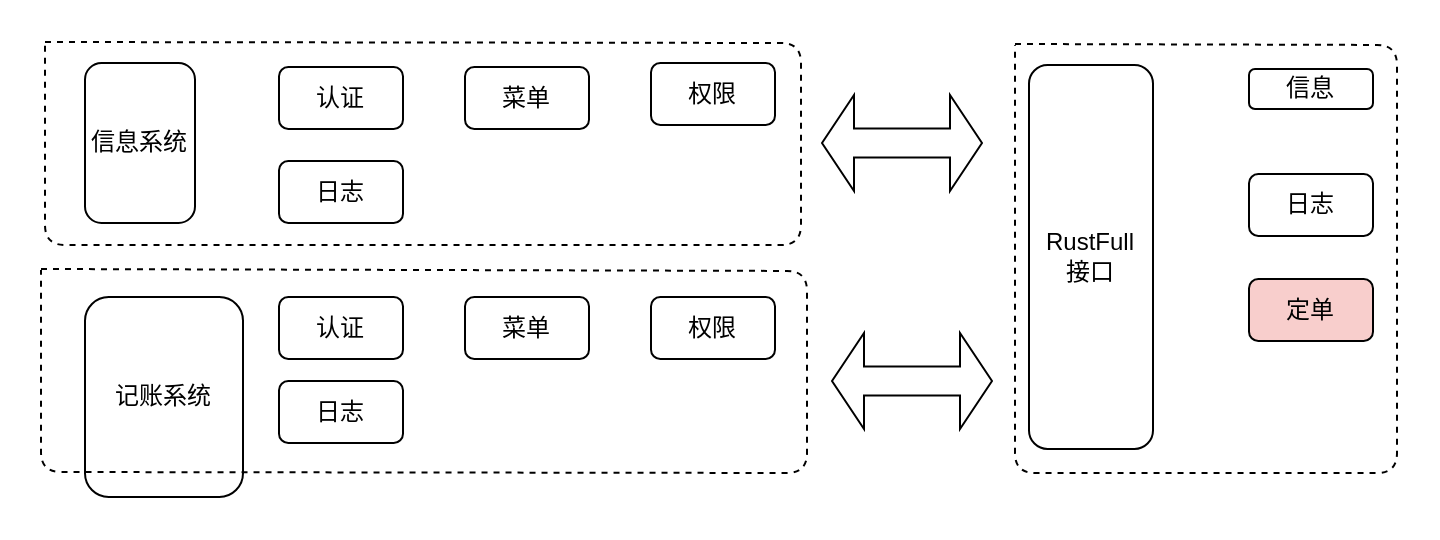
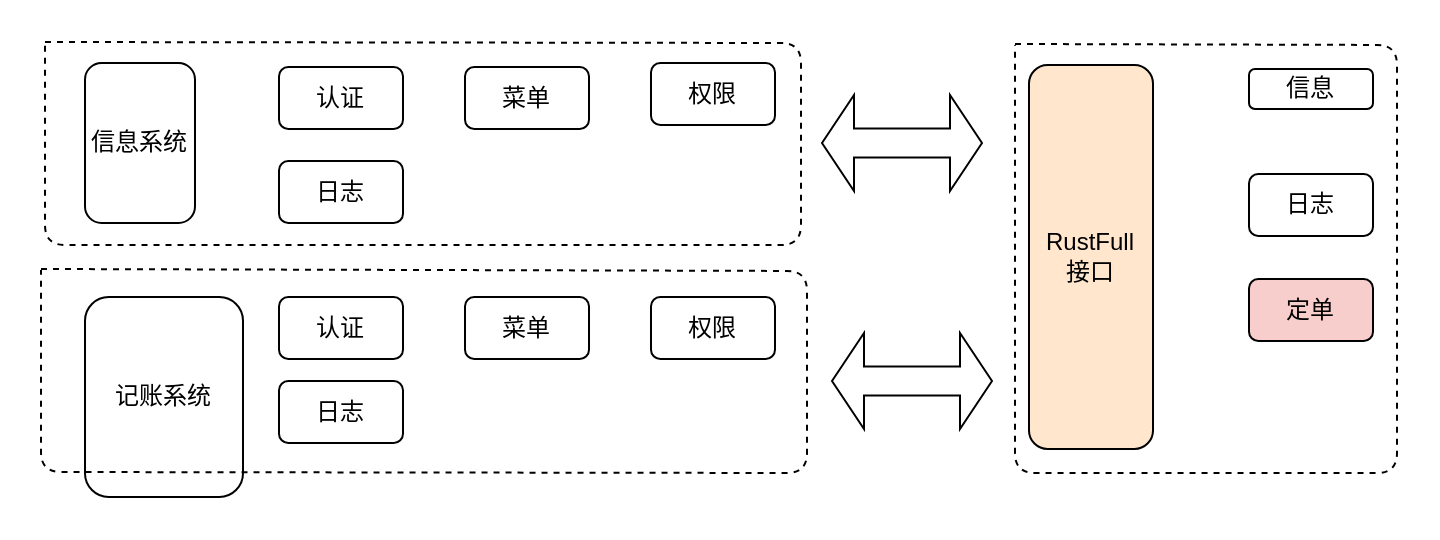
- <mxCell id="18" value="RustFull&lt;br&gt;接口" style="rounded=1;whiteSpace=wrap;html=1;" vertex="1" parent="1"><mxGeometry x="514" y="32" width="62" height="192" as="geometry" /></mxCell>
+ <mxCell id="18" value="RustFull&lt;br&gt;接口" style="rounded=1;whiteSpace=wrap;html=1;fillColor=#ffe6cc;" vertex="1" parent="1"><mxGeometry x="514" y="32" width="62" height="192" as="geometry" /></mxCell>
